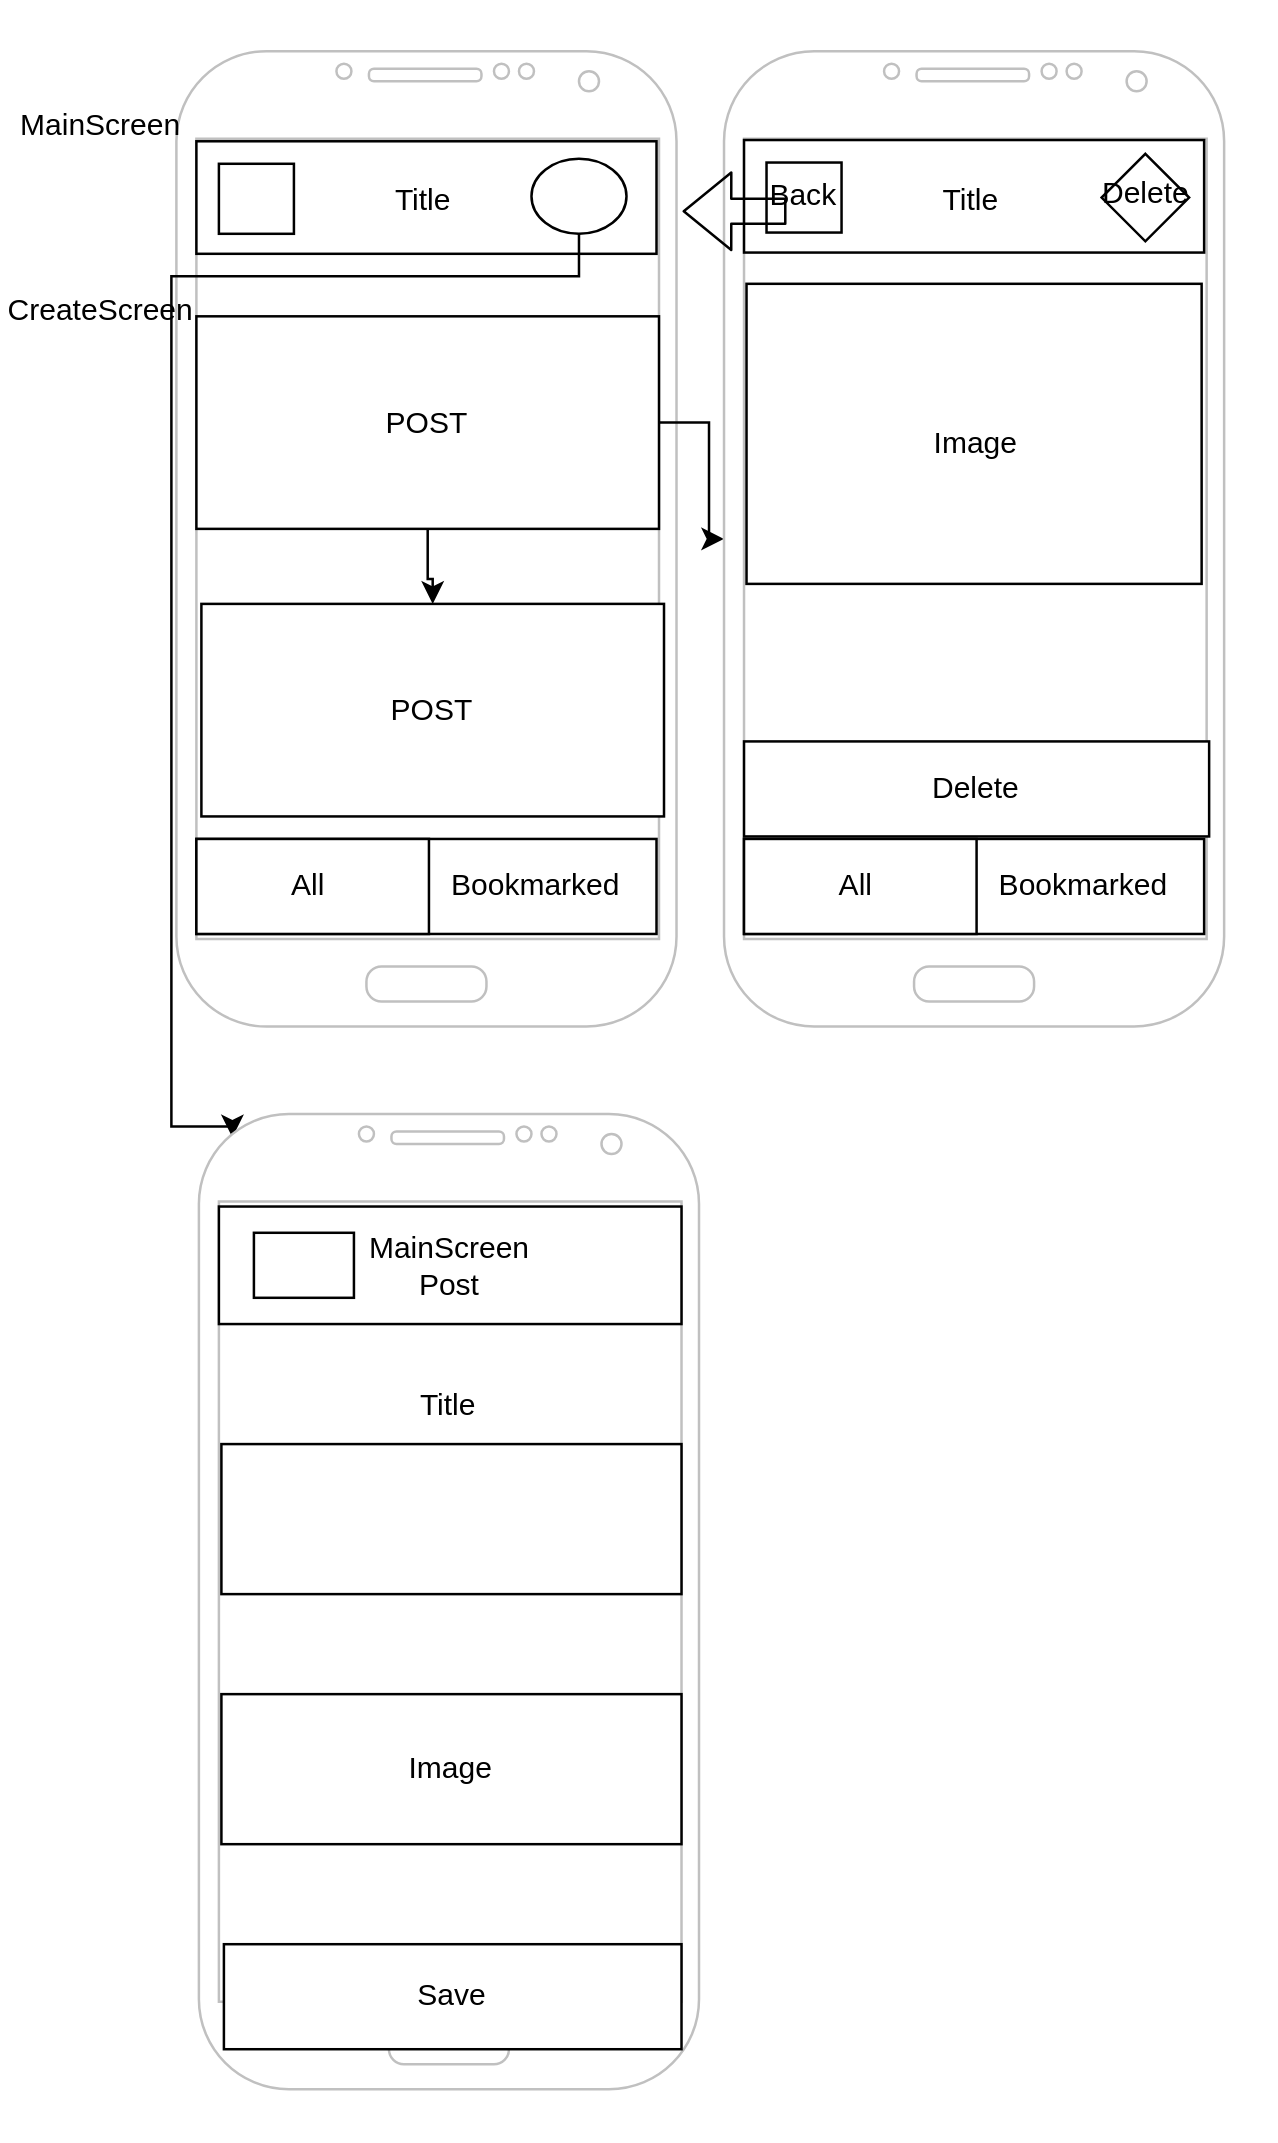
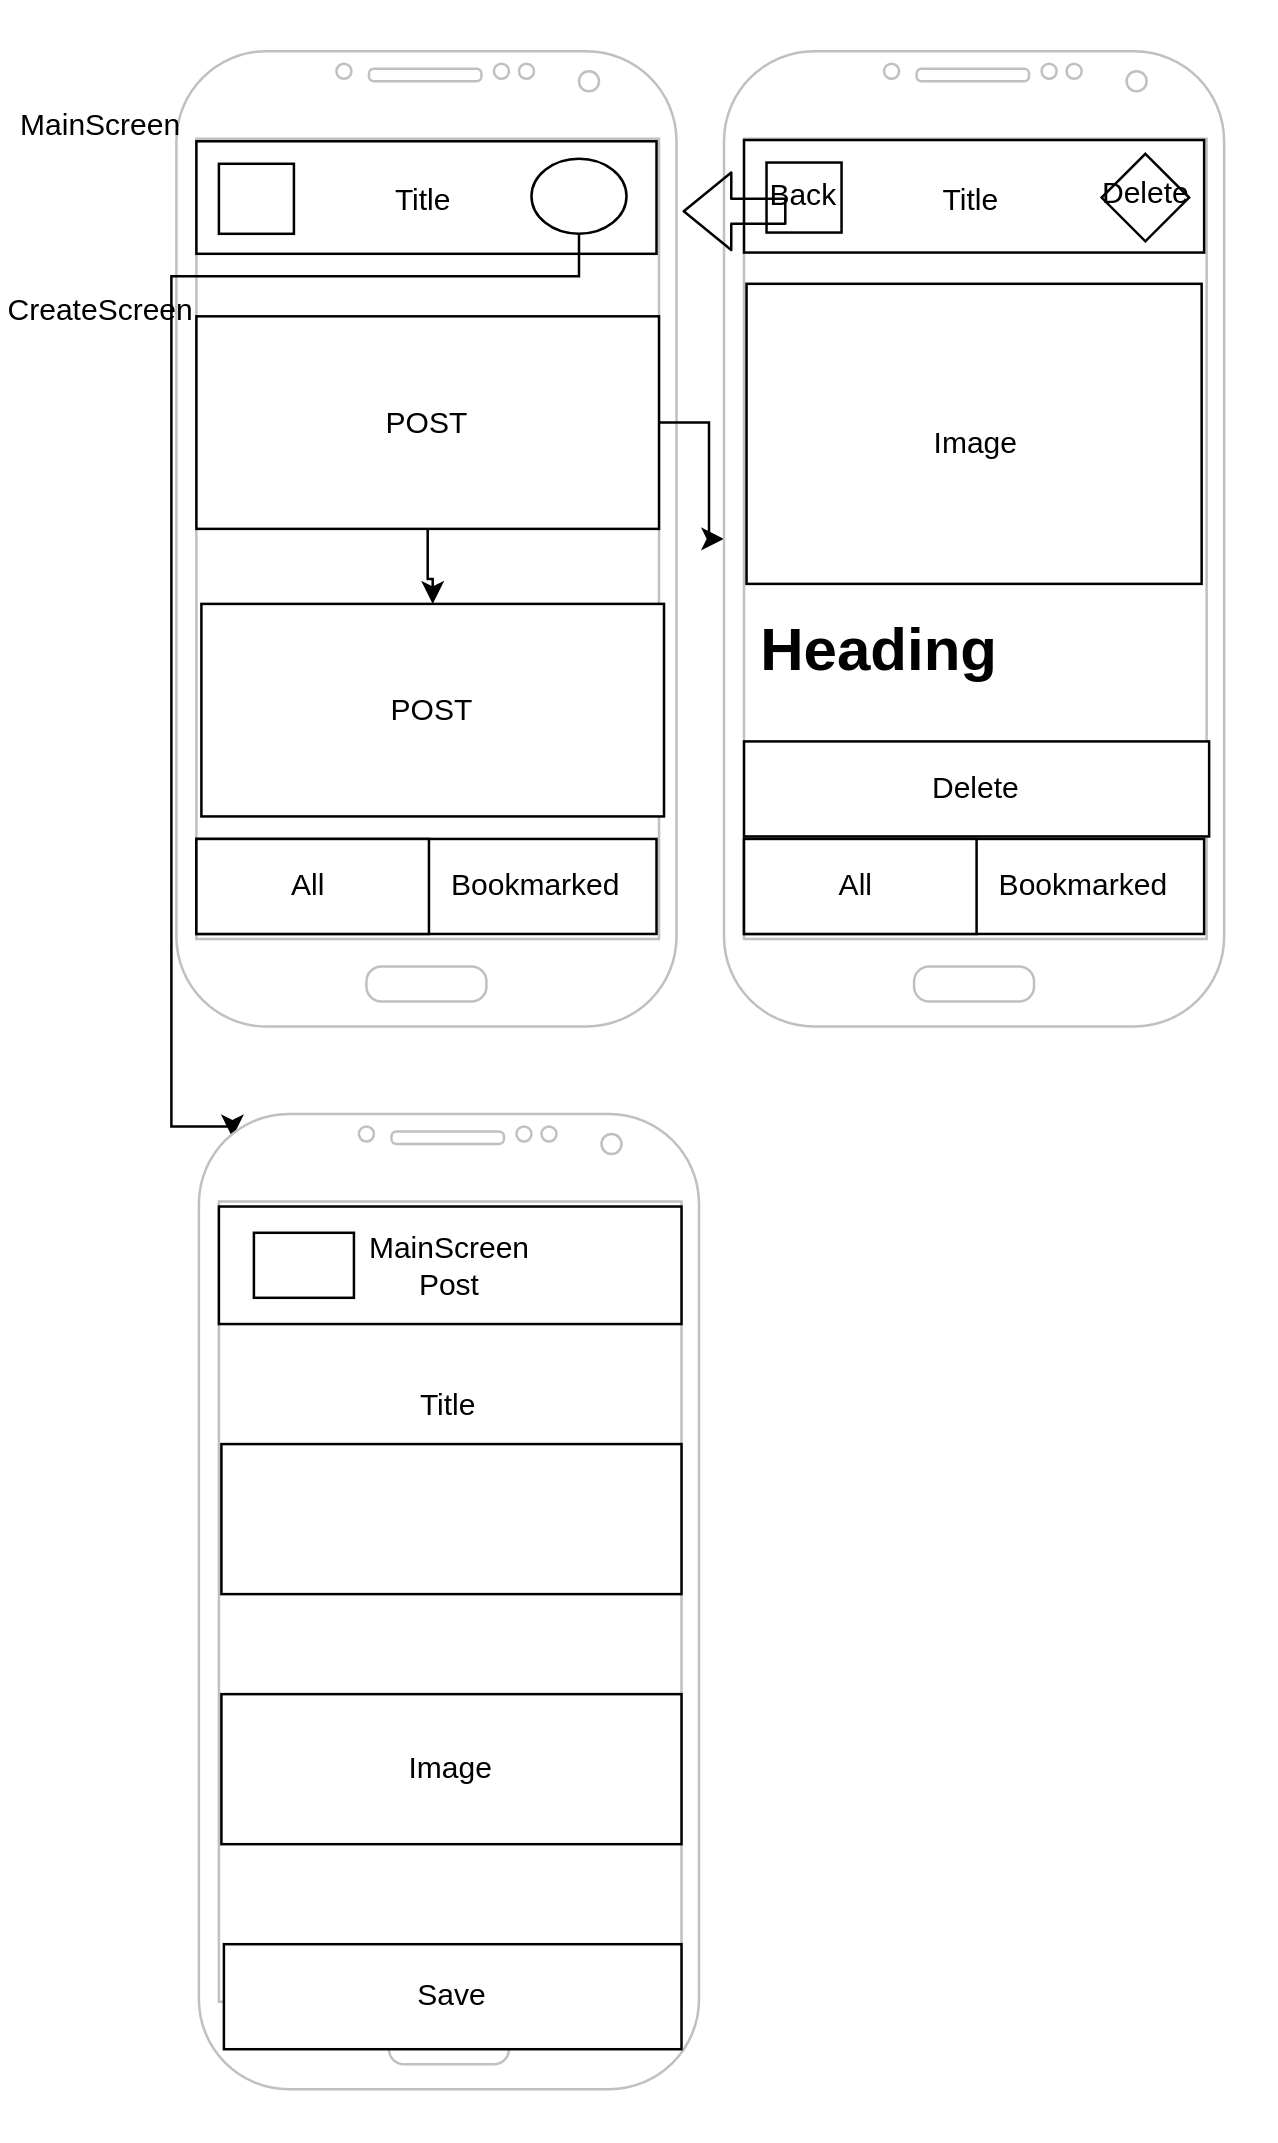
+ <mxCell id="32" value="&lt;h1&gt;Heading&lt;/h1&gt;&lt;p&gt;&lt;br&gt;&lt;/p&gt;" style="text;html=1;strokeColor=none;fillColor=none;spacing=5;spacingTop=-20;whiteSpace=wrap;overflow=hidden;rounded=0;" vertex="1" parent="1"><mxGeometry x="299" y="240" width="179" height="44" as="geometry" /></mxCell>
